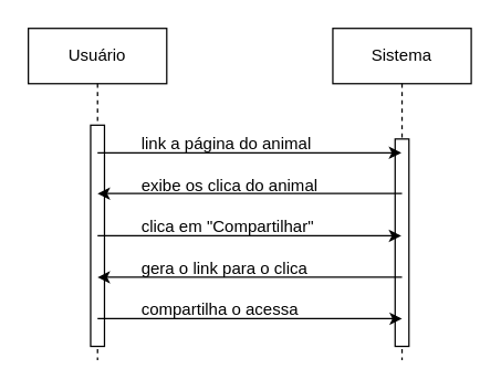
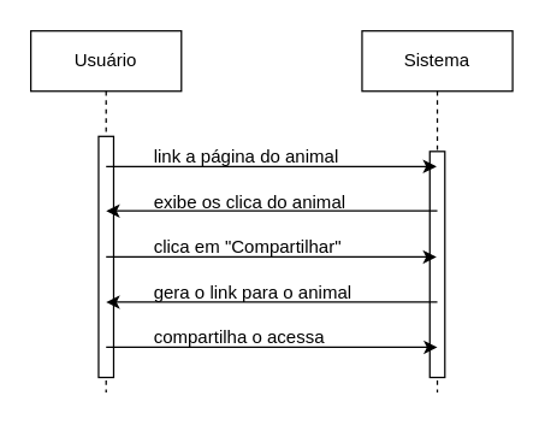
- <mxCell id="13" value="gera o link para o clica" style="text;whiteSpace=wrap;html=1;" vertex="1" parent="1"><mxGeometry x="100" y="180" width="160" height="40" as="geometry" /></mxCell>
+ <mxCell id="13" value="gera o link para o animal" style="text;whiteSpace=wrap;html=1;" vertex="1" parent="1"><mxGeometry x="100" y="180" width="160" height="40" as="geometry" /></mxCell>
